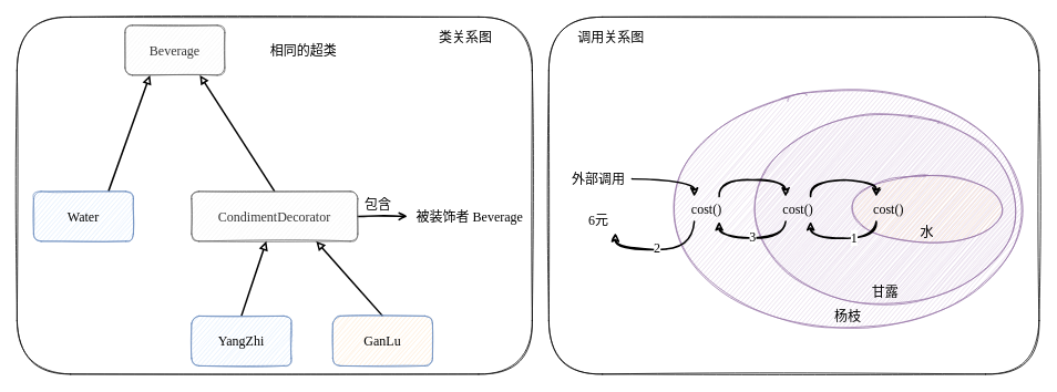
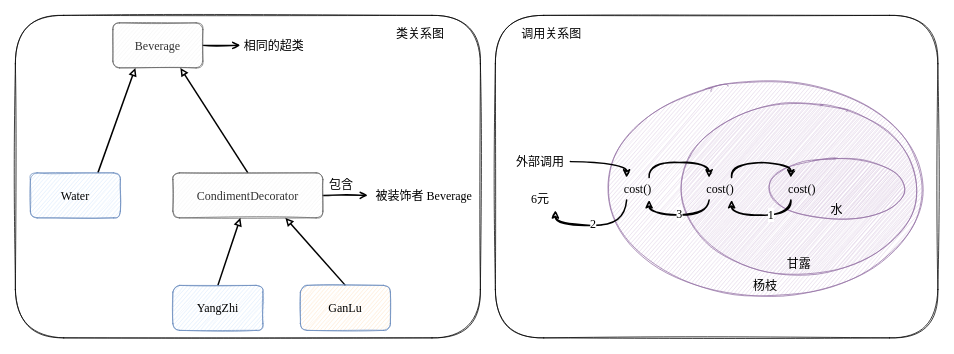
+ <mxCell id="3" style="edgeStyle=none;rounded=0;sketch=1;orthogonalLoop=1;jettySize=auto;html=1;strokeWidth=2;fontFamily=Comic Sans MS;fontSize=16;endArrow=open;endFill=0;" parent="1" source="4" target="16" edge="1"><mxGeometry relative="1" as="geometry" /></mxCell>
- <mxCell id="20" value="水" style="ellipse;whiteSpace=wrap;html=1;sketch=1;fontFamily=Comic Sans MS;fontSize=16;fillColor=#ffe6cc;strokeColor=#9673a6;align=center;verticalAlign=bottom;" parent="1" vertex="1"><mxGeometry x="1020" y="211.24" width="191" height="80" as="geometry" /></mxCell>
+ <mxCell id="20" value="水" style="ellipse;whiteSpace=wrap;html=1;sketch=1;fontFamily=Comic Sans MS;fontSize=16;fillColor=#e1d5e7;strokeColor=#9673a6;align=center;verticalAlign=bottom;" parent="1" vertex="1"><mxGeometry x="1020" y="211.24" width="191" height="80" as="geometry" /></mxCell>
